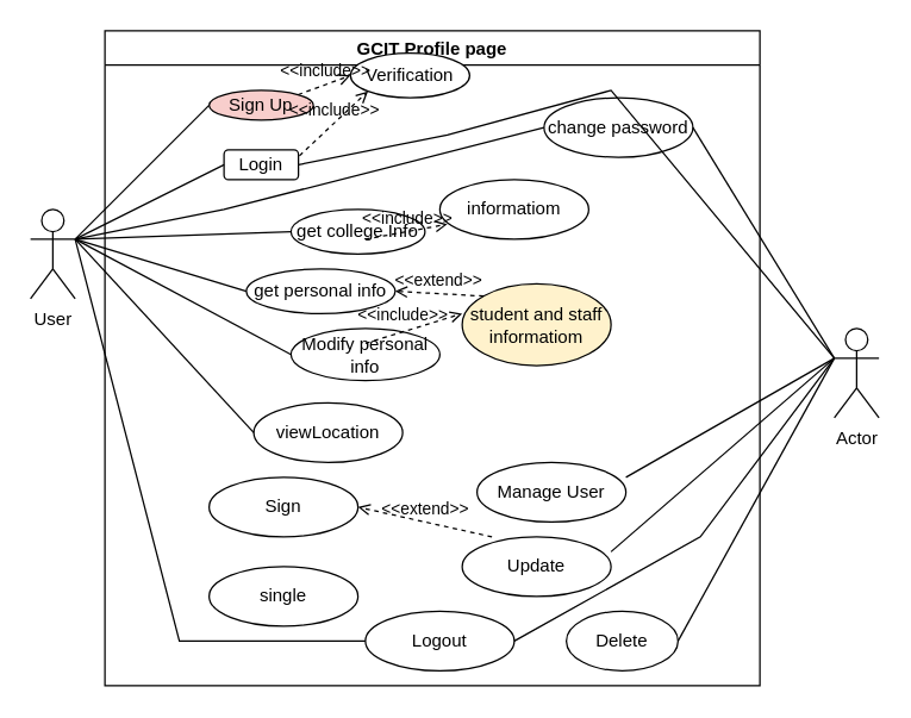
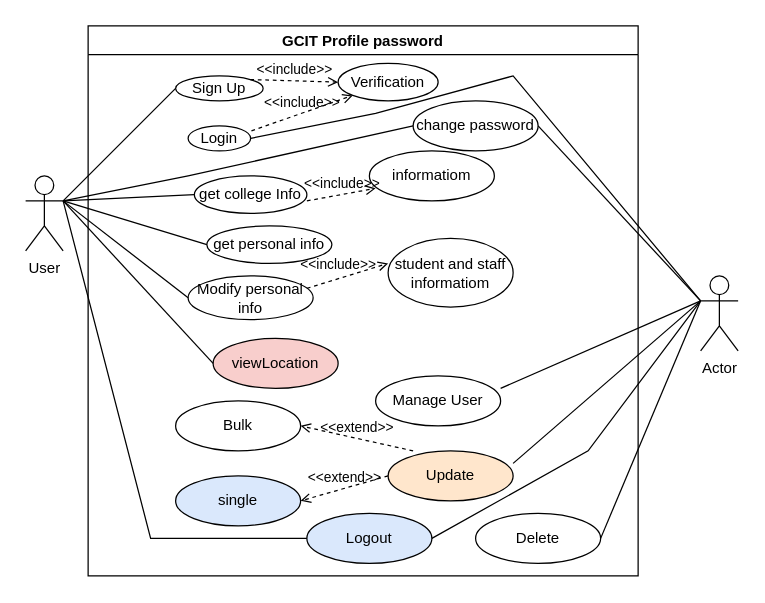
- <mxCell id="2" value="GCIT Profile page" style="swimlane;" vertex="1" parent="1"><mxGeometry x="70" y="20" width="440" height="440" as="geometry" /></mxCell>
+ <mxCell id="2" value="GCIT Profile password" style="swimlane;" vertex="1" parent="1"><mxGeometry x="70" y="20" width="440" height="440" as="geometry" /></mxCell>
- <mxCell id="5" value="Verification" style="ellipse;whiteSpace=wrap;html=1;align=center;" vertex="1" parent="2"><mxGeometry x="165" y="15" width="80" height="30" as="geometry" /></mxCell>
+ <mxCell id="5" value="Verification" style="ellipse;whiteSpace=wrap;html=1;align=center;" vertex="1" parent="2"><mxGeometry x="200" y="30" width="80" height="30" as="geometry" /></mxCell>
- <mxCell id="3" value="Sign Up" style="ellipse;whiteSpace=wrap;html=1;fillColor=#f8cecc;" vertex="1" parent="2"><mxGeometry x="70" y="40" width="70" height="20" as="geometry" /></mxCell>
+ <mxCell id="3" value="Sign Up" style="ellipse;whiteSpace=wrap;html=1;" vertex="1" parent="2"><mxGeometry x="70" y="40" width="70" height="20" as="geometry" /></mxCell>
- <mxCell id="11" value="&lt;span&gt;change password&lt;/span&gt;" style="ellipse;whiteSpace=wrap;html=1;align=center;" vertex="1" parent="2"><mxGeometry x="295" y="45" width="100" height="40" as="geometry" /></mxCell>
+ <mxCell id="11" value="&lt;span&gt;change password&lt;/span&gt;" style="ellipse;whiteSpace=wrap;html=1;align=center;" vertex="1" parent="2"><mxGeometry x="260" y="60" width="100" height="40" as="geometry" /></mxCell>
- <mxCell id="4" value="Login" style="whiteSpace=wrap;html=1;rounded=1;" vertex="1" parent="2"><mxGeometry x="80" y="80" width="50" height="20" as="geometry" /></mxCell>
+ <mxCell id="4" value="Login" style="ellipse;whiteSpace=wrap;html=1;" vertex="1" parent="2"><mxGeometry x="80" y="80" width="50" height="20" as="geometry" /></mxCell>
- <mxCell id="29" value="" style="endArrow=none;html=1;rounded=0;entryX=0;entryY=0.5;entryDx=0;entryDy=0;exitX=1;exitY=0.333;exitDx=0;exitDy=0;exitPerimeter=0;" edge="1" parent="1" source="27" target="4"><mxGeometry relative="1" as="geometry"><mxPoint x="130" y="240" as="sourcePoint" /><mxPoint x="290" y="240" as="targetPoint" /></mxGeometry></mxCell>
- <mxCell id="8" value="get college Info" style="ellipse;whiteSpace=wrap;html=1;" vertex="1" parent="2"><mxGeometry x="125" y="120" width="90" height="30" as="geometry" /></mxCell>
+ <mxCell id="8" value="get college Info" style="ellipse;whiteSpace=wrap;html=1;" vertex="1" parent="2"><mxGeometry x="85" y="120" width="90" height="30" as="geometry" /></mxCell>
- <mxCell id="23" value="&amp;lt;&amp;lt;extend&amp;gt;&amp;gt;" style="html=1;verticalAlign=bottom;labelBackgroundColor=none;endArrow=open;endFill=0;dashed=1;entryX=1;entryY=0.5;entryDx=0;entryDy=0;exitX=0;exitY=0;exitDx=0;exitDy=0;" edge="1" parent="2" source="13" target="9"><mxGeometry width="160" relative="1" as="geometry"><mxPoint x="220" y="320" as="sourcePoint" /><mxPoint x="380" y="320" as="targetPoint" /></mxGeometry></mxCell>
- <mxCell id="13" value="student and staff&lt;br&gt;informatiom" style="ellipse;whiteSpace=wrap;html=1;align=center;fillColor=#fff2cc;" vertex="1" parent="2"><mxGeometry x="240" y="170" width="100" height="55" as="geometry" /></mxCell>
+ <mxCell id="13" value="student and staff&lt;br&gt;informatiom" style="ellipse;whiteSpace=wrap;html=1;align=center;" vertex="1" parent="2"><mxGeometry x="240" y="170" width="100" height="55" as="geometry" /></mxCell>
- <mxCell id="10" value="Modify personal info" style="ellipse;whiteSpace=wrap;html=1;align=center;" vertex="1" parent="2"><mxGeometry x="125" y="200" width="100" height="35" as="geometry" /></mxCell>
+ <mxCell id="10" value="Modify personal info" style="ellipse;whiteSpace=wrap;html=1;align=center;" vertex="1" parent="2"><mxGeometry x="80" y="200" width="100" height="35" as="geometry" /></mxCell>
- <mxCell id="12" value="&lt;span&gt;viewLocation&lt;/span&gt;" style="ellipse;whiteSpace=wrap;html=1;align=center;" vertex="1" parent="2"><mxGeometry x="100" y="250" width="100" height="40" as="geometry" /></mxCell>
+ <mxCell id="12" value="&lt;span&gt;viewLocation&lt;/span&gt;" style="ellipse;whiteSpace=wrap;html=1;align=center;fillColor=#f8cecc;" vertex="1" parent="2"><mxGeometry x="100" y="250" width="100" height="40" as="geometry" /></mxCell>
- <mxCell id="18" value="Manage User" style="ellipse;whiteSpace=wrap;html=1;align=center;" vertex="1" parent="2"><mxGeometry x="250" y="290" width="100" height="40" as="geometry" /></mxCell>
+ <mxCell id="18" value="Manage User" style="ellipse;whiteSpace=wrap;html=1;align=center;" vertex="1" parent="2"><mxGeometry x="230" y="280" width="100" height="40" as="geometry" /></mxCell>
- <mxCell id="21" value="Sign" style="ellipse;whiteSpace=wrap;html=1;align=center;" vertex="1" parent="2"><mxGeometry x="70" y="300" width="100" height="40" as="geometry" /></mxCell>
+ <mxCell id="21" value="Bulk" style="ellipse;whiteSpace=wrap;html=1;align=center;" vertex="1" parent="2"><mxGeometry x="70" y="300" width="100" height="40" as="geometry" /></mxCell>
- <mxCell id="19" value="Update" style="ellipse;whiteSpace=wrap;html=1;align=center;" vertex="1" parent="2"><mxGeometry x="240" y="340" width="100" height="40" as="geometry" /></mxCell>
+ <mxCell id="19" value="Update" style="ellipse;whiteSpace=wrap;html=1;align=center;fillColor=#ffe6cc;" vertex="1" parent="2"><mxGeometry x="240" y="340" width="100" height="40" as="geometry" /></mxCell>
+ <mxCell id="26" value="&amp;lt;&amp;lt;extend&amp;gt;&amp;gt;" style="html=1;verticalAlign=bottom;labelBackgroundColor=none;endArrow=open;endFill=0;dashed=1;exitX=0;exitY=0.5;exitDx=0;exitDy=0;entryX=1;entryY=0.5;entryDx=0;entryDy=0;" edge="1" parent="2" source="19" target="22"><mxGeometry width="160" relative="1" as="geometry"><mxPoint x="220" y="320" as="sourcePoint" /><mxPoint x="380" y="320" as="targetPoint" /></mxGeometry></mxCell>
- <mxCell id="22" value="single" style="ellipse;whiteSpace=wrap;html=1;align=center;" vertex="1" parent="2"><mxGeometry x="70" y="360" width="100" height="40" as="geometry" /></mxCell>
+ <mxCell id="22" value="single" style="ellipse;whiteSpace=wrap;html=1;align=center;fillColor=#dae8fc;" vertex="1" parent="2"><mxGeometry x="70" y="360" width="100" height="40" as="geometry" /></mxCell>
- <mxCell id="20" value="Logout" style="ellipse;whiteSpace=wrap;html=1;align=center;" vertex="1" parent="2"><mxGeometry x="175" y="390" width="100" height="40" as="geometry" /></mxCell>
+ <mxCell id="20" value="Logout" style="ellipse;whiteSpace=wrap;html=1;align=center;fillColor=#dae8fc;" vertex="1" parent="2"><mxGeometry x="175" y="390" width="100" height="40" as="geometry" /></mxCell>
- <mxCell id="24" value="Delete" style="ellipse;whiteSpace=wrap;html=1;align=center;" vertex="1" parent="2"><mxGeometry x="310" y="390" width="75" height="40" as="geometry" /></mxCell>
+ <mxCell id="24" value="Delete" style="ellipse;whiteSpace=wrap;html=1;align=center;" vertex="1" parent="2"><mxGeometry x="310" y="390" width="100" height="40" as="geometry" /></mxCell>
